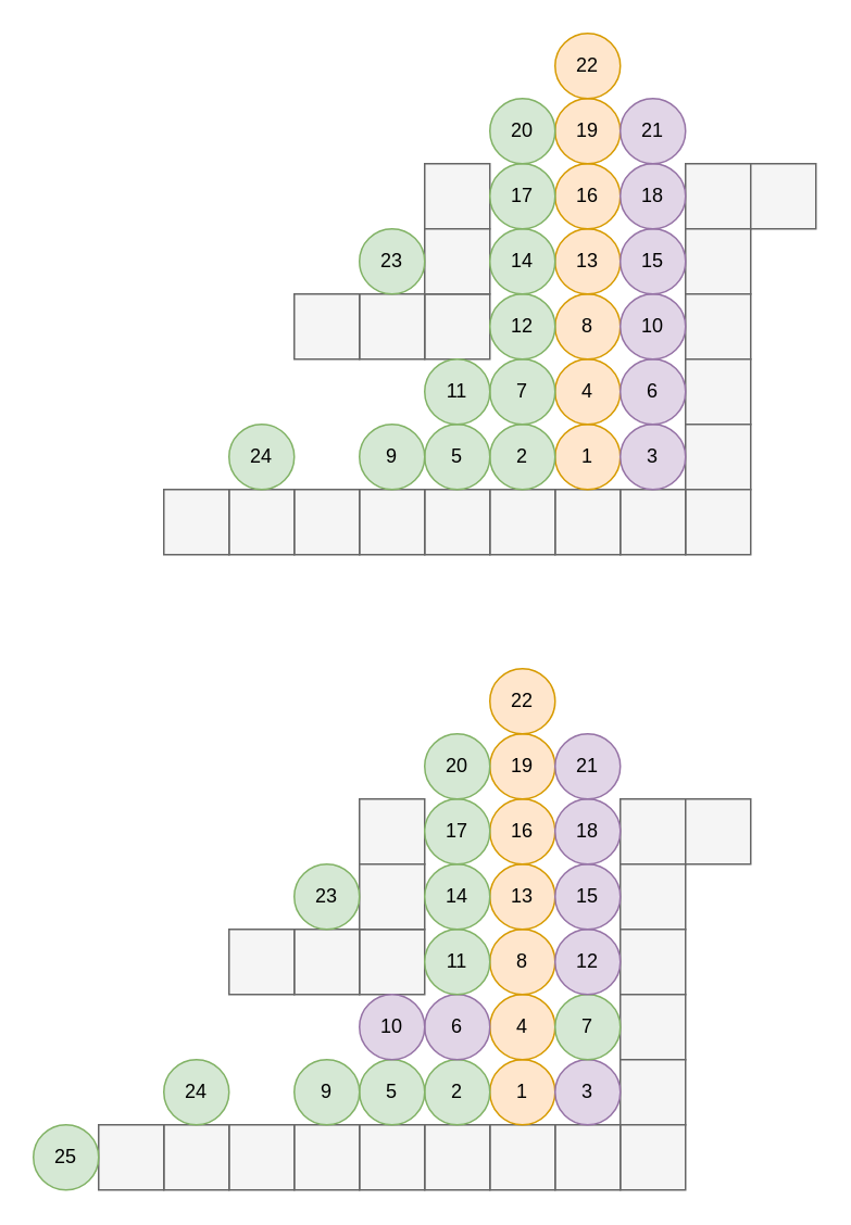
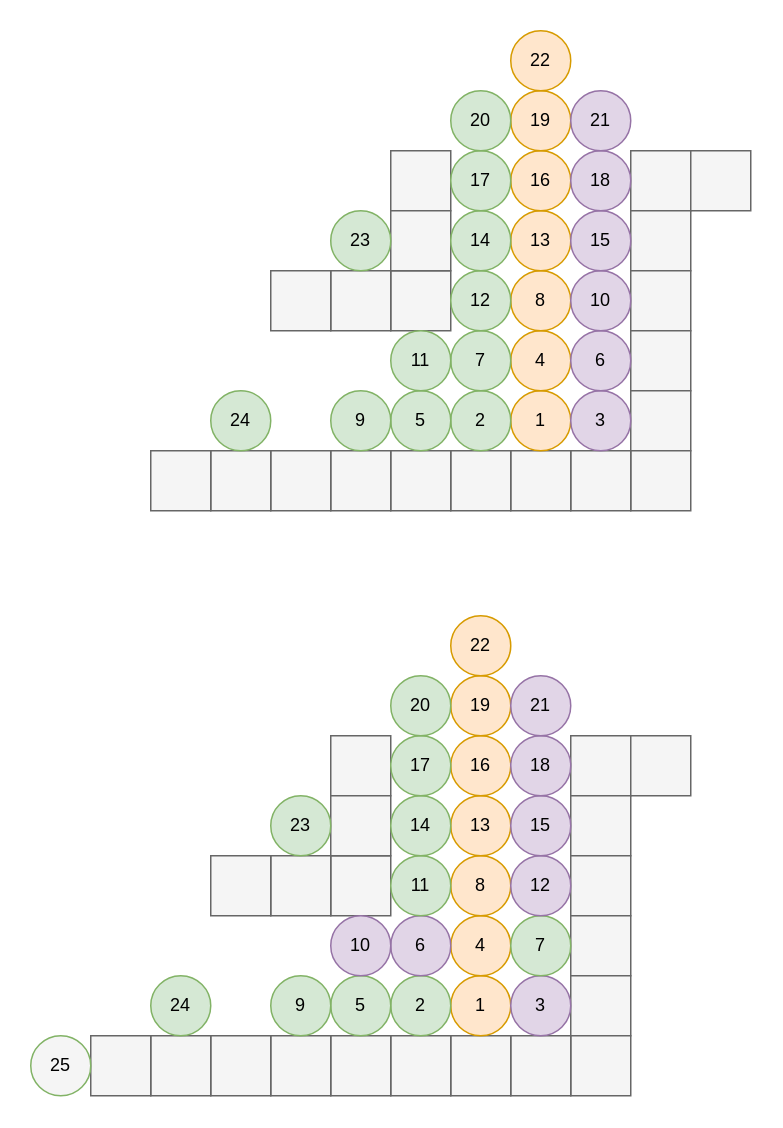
- <mxCell id="90" value="25" style="ellipse;whiteSpace=wrap;html=1;aspect=fixed;fillColor=#d5e8d4;strokeColor=#82b366;direction=south;" vertex="1" parent="1"><mxGeometry x="20" y="690" width="40" height="40" as="geometry" /></mxCell>
+ <mxCell id="90" value="25" style="ellipse;whiteSpace=wrap;html=1;aspect=fixed;fillColor=#f5f5f5;strokeColor=#82b366;direction=south;" vertex="1" parent="1"><mxGeometry x="20" y="690" width="40" height="40" as="geometry" /></mxCell>
